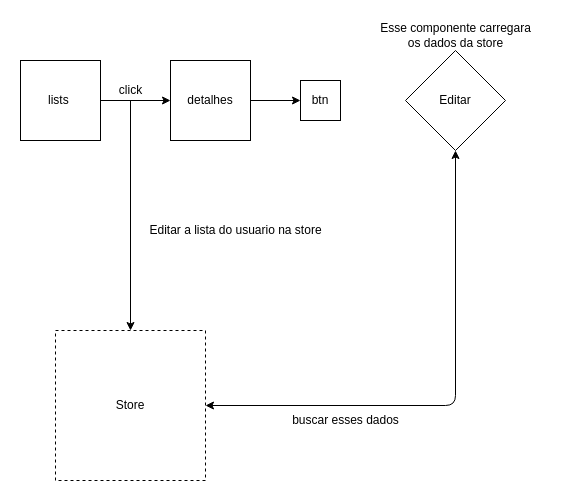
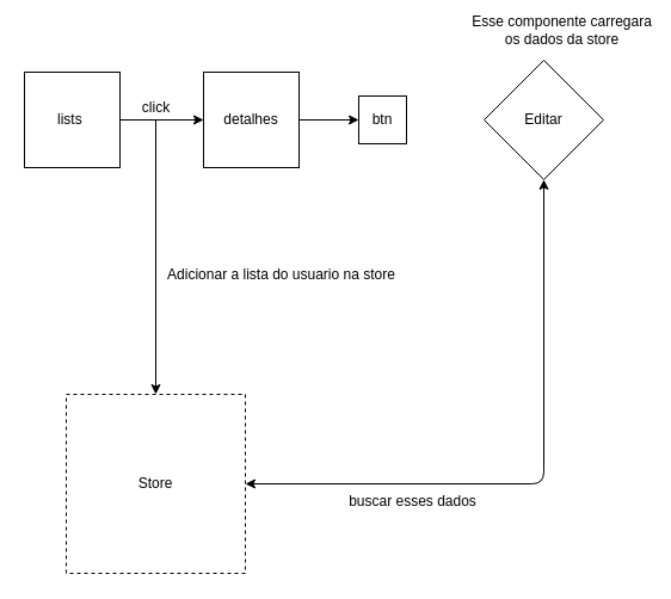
- <mxCell id="11" value="Esse componente carregara &lt;br&gt;os dados da store" style="text;html=1;align=center;verticalAlign=middle;resizable=0;points=[];autosize=1;strokeColor=none;fillColor=none;" parent="1" vertex="1"><mxGeometry x="370" y="20" width="170" height="30" as="geometry" /></mxCell>
+ <mxCell id="11" value="Esse componente carregara &lt;br&gt;os dados da store" style="text;html=1;align=center;verticalAlign=middle;resizable=0;points=[];autosize=1;strokeColor=none;fillColor=none;" parent="1" vertex="1"><mxGeometry x="385" y="10" width="170" height="30" as="geometry" /></mxCell>
- <mxCell id="12" value="Editar a lista do usuario na store" style="text;html=1;align=center;verticalAlign=middle;resizable=0;points=[];autosize=1;strokeColor=none;fillColor=none;" parent="1" vertex="1"><mxGeometry x="130" y="220" width="210" height="20" as="geometry" /></mxCell>
+ <mxCell id="12" value="Adicionar a lista do usuario na store" style="text;html=1;align=center;verticalAlign=middle;resizable=0;points=[];autosize=1;strokeColor=none;fillColor=none;" parent="1" vertex="1"><mxGeometry x="130" y="220" width="210" height="20" as="geometry" /></mxCell>
